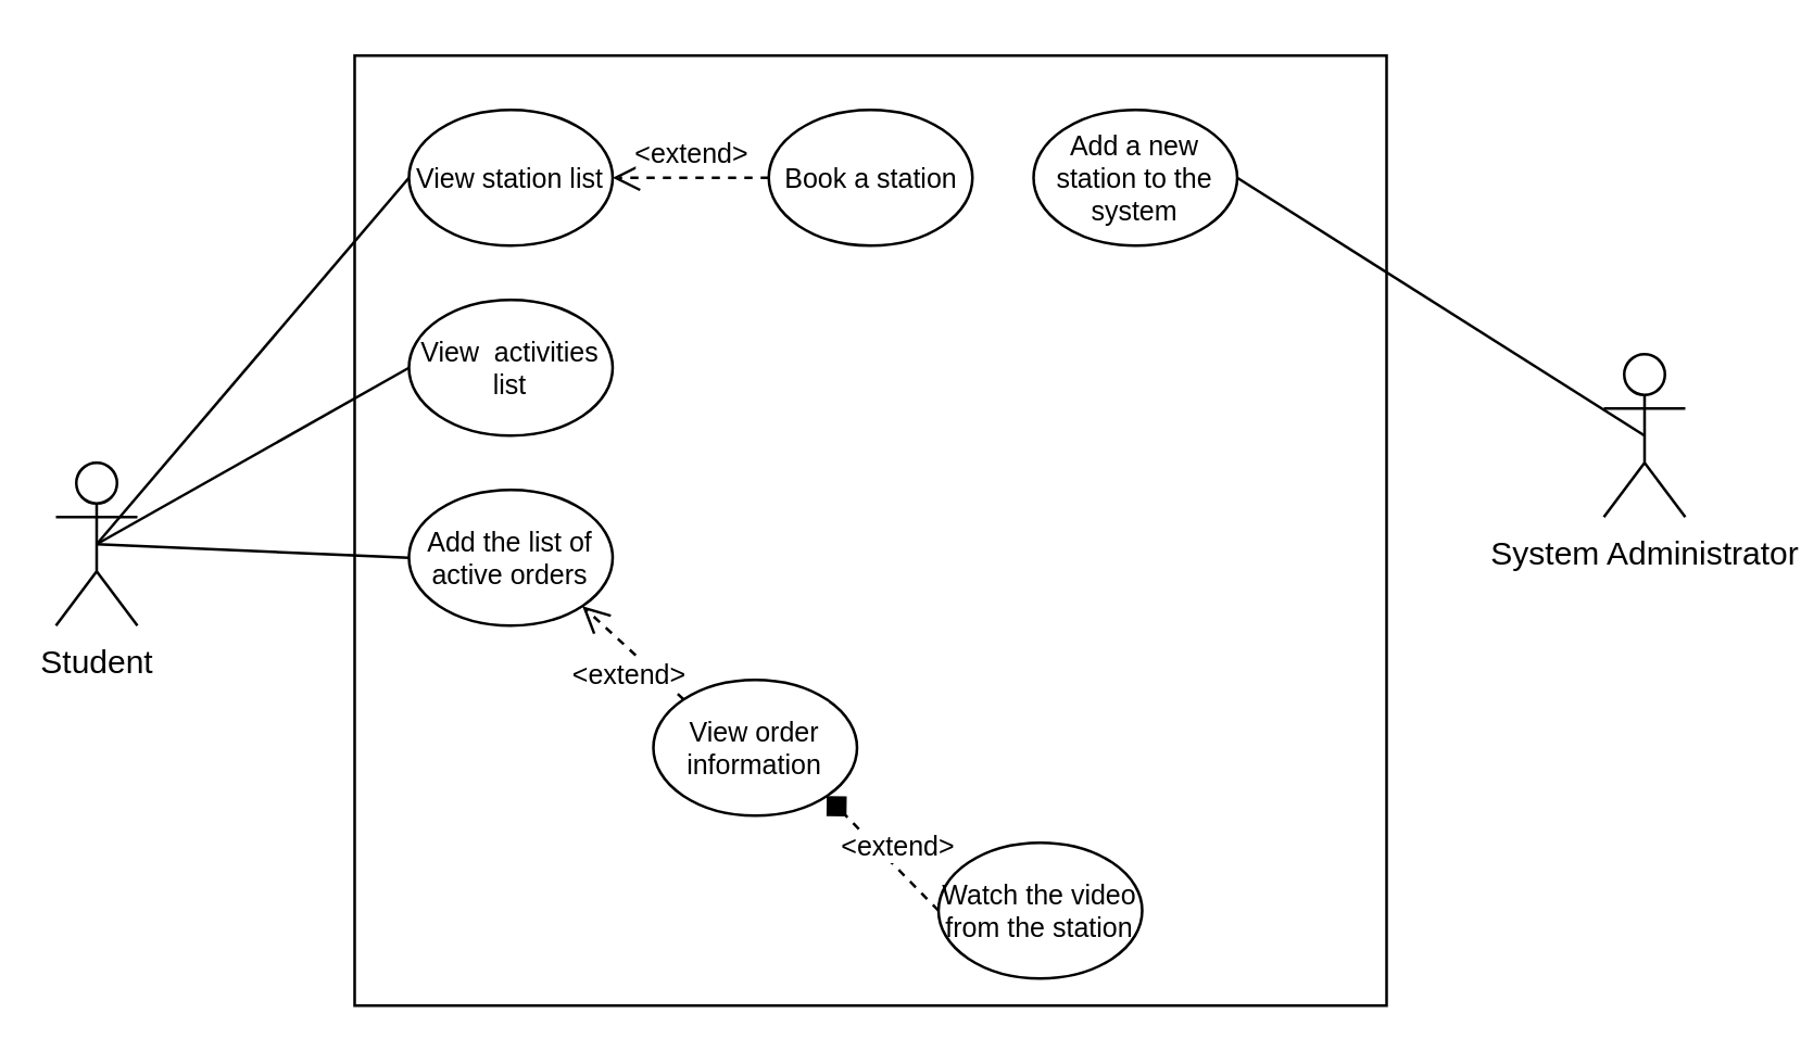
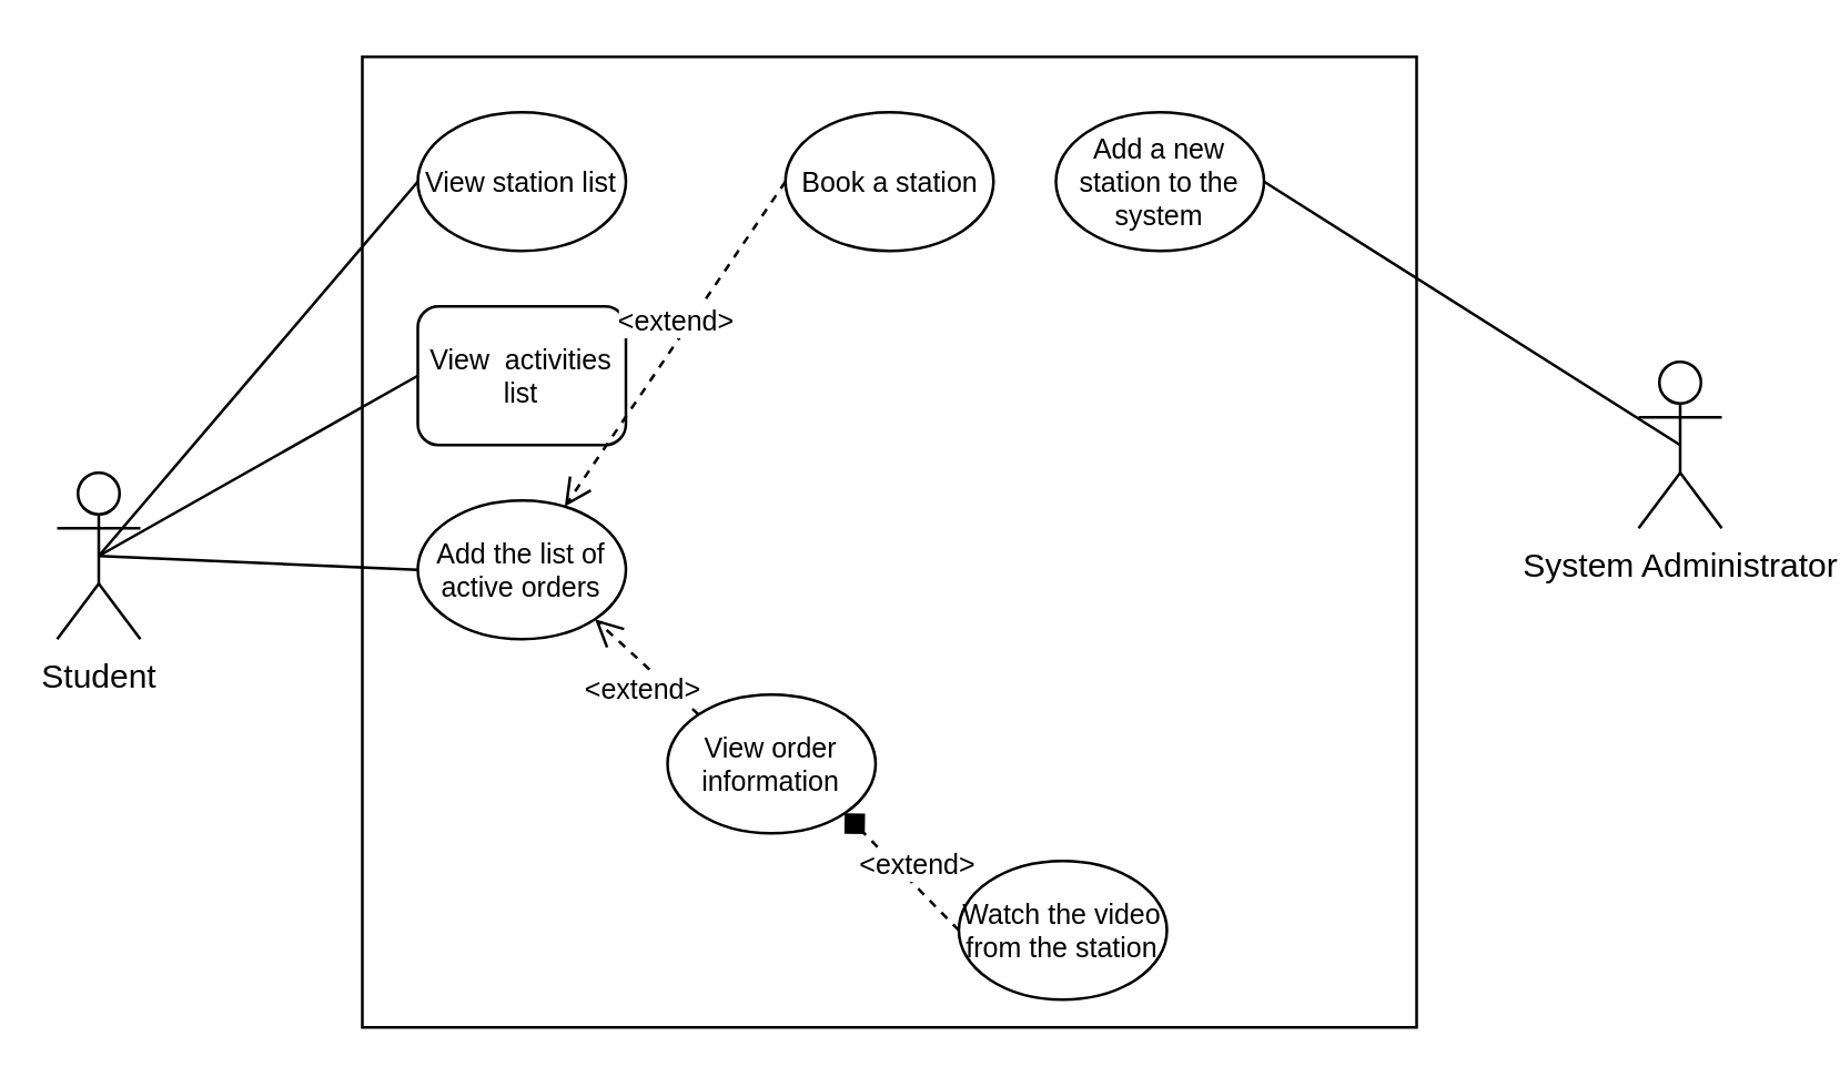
- <mxCell id="18" value="&amp;lt;extend&amp;gt;" style="html=1;verticalAlign=bottom;endArrow=open;dashed=1;endSize=8;fontSize=10;exitX=0;exitY=0.5;exitDx=0;exitDy=0;entryX=1;entryY=0.5;entryDx=0;entryDy=0;" parent="1" source="12" target="9" edge="1"><mxGeometry relative="1" as="geometry"><mxPoint x="70" y="340" as="sourcePoint" /><mxPoint x="-10" y="340" as="targetPoint" /></mxGeometry></mxCell>
+ <mxCell id="18" value="&amp;lt;extend&amp;gt;" style="html=1;verticalAlign=bottom;endArrow=open;dashed=1;endSize=8;fontSize=10;exitX=0;exitY=0.5;exitDx=0;exitDy=0;" parent="1" source="12" target="11" edge="1"><mxGeometry relative="1" as="geometry"><mxPoint x="70" y="340" as="sourcePoint" /><mxPoint x="-10" y="340" as="targetPoint" /></mxGeometry></mxCell>
- <mxCell id="10" value="View&amp;nbsp; activities list" style="ellipse;whiteSpace=wrap;html=1;fontSize=10;" parent="1" vertex="1"><mxGeometry x="150" y="110" width="75" height="50" as="geometry" /></mxCell>
+ <mxCell id="10" value="View&amp;nbsp; activities list" style="whiteSpace=wrap;html=1;fontSize=10;rounded=1;" parent="1" vertex="1"><mxGeometry x="150" y="110" width="75" height="50" as="geometry" /></mxCell>
